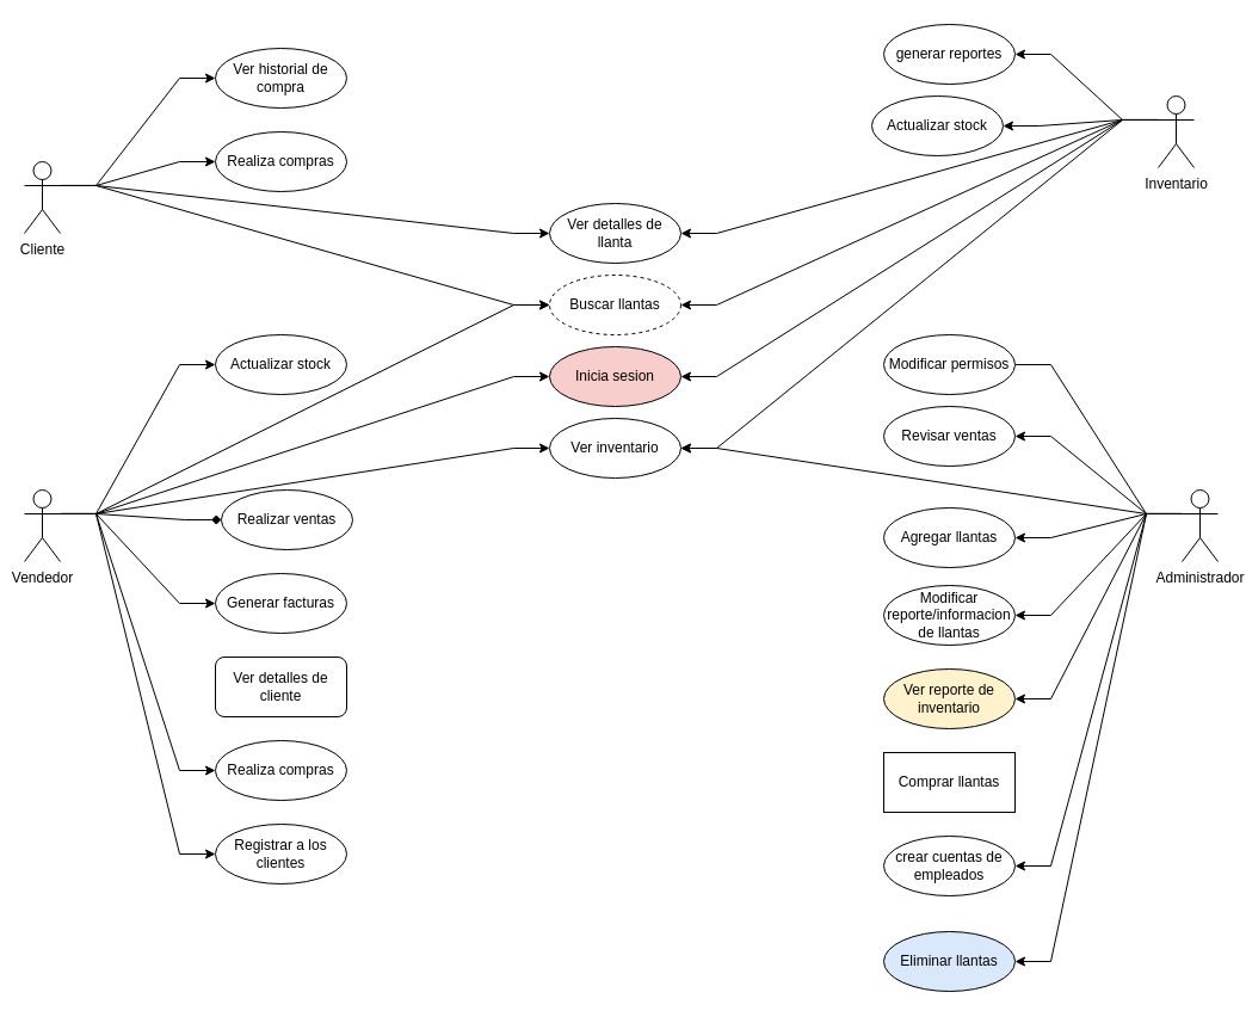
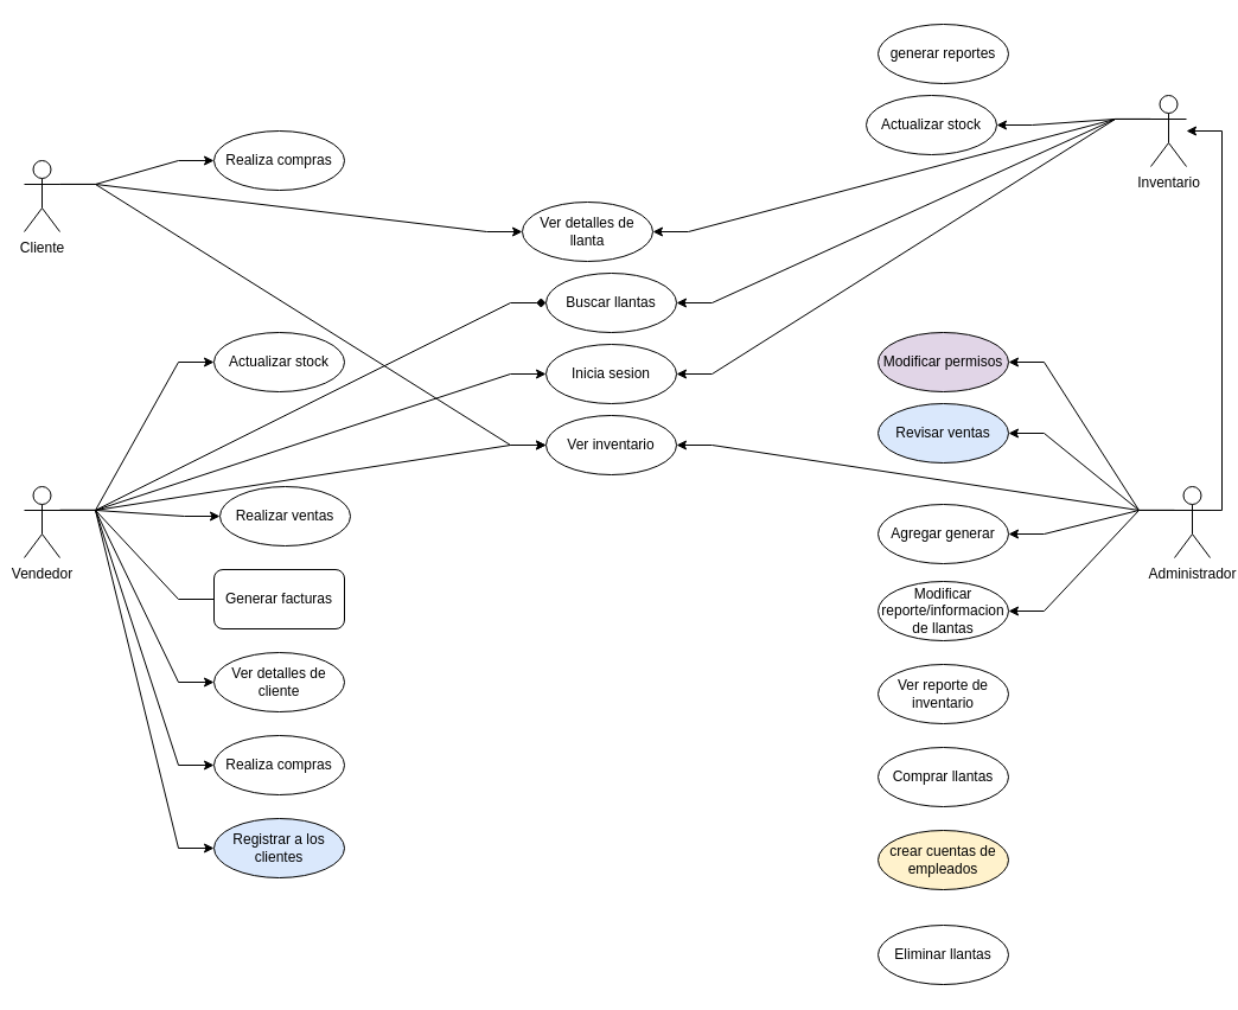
- <mxCell id="28" style="edgeStyle=entityRelationEdgeStyle;rounded=0;orthogonalLoop=1;jettySize=auto;html=1;exitX=0;exitY=0.333;exitDx=0;exitDy=0;exitPerimeter=0;entryX=1;entryY=0.5;entryDx=0;entryDy=0;" parent="1" source="32" target="35" edge="1"><mxGeometry relative="1" as="geometry" /></mxCell>
- <mxCell id="10" value="Ver historial de compra" style="ellipse;whiteSpace=wrap;html=1;" parent="1" vertex="1"><mxGeometry x="180" y="40" width="110" height="50" as="geometry" /></mxCell>
- <mxCell id="2" style="edgeStyle=entityRelationEdgeStyle;rounded=0;orthogonalLoop=1;jettySize=auto;html=1;exitX=1;exitY=0.333;exitDx=0;exitDy=0;exitPerimeter=0;entryX=0;entryY=0.5;entryDx=0;entryDy=0;" parent="1" source="6" target="10" edge="1"><mxGeometry relative="1" as="geometry" /></mxCell>
- <mxCell id="9" value="Ver detalles de llanta" style="ellipse;whiteSpace=wrap;html=1;" parent="1" vertex="1"><mxGeometry x="460" y="170" width="110" height="50" as="geometry" /></mxCell>
+ <mxCell id="9" value="Ver detalles de llanta" style="ellipse;whiteSpace=wrap;html=1;" parent="1" vertex="1"><mxGeometry x="440" y="170" width="110" height="50" as="geometry" /></mxCell>
- <mxCell id="5" style="edgeStyle=entityRelationEdgeStyle;rounded=0;orthogonalLoop=1;jettySize=auto;html=1;exitX=1;exitY=0.333;exitDx=0;exitDy=0;exitPerimeter=0;entryX=0;entryY=0.5;entryDx=0;entryDy=0;" parent="1" source="6" target="8" edge="1"><mxGeometry relative="1" as="geometry" /></mxCell>
+ <mxCell id="5" style="edgeStyle=entityRelationEdgeStyle;rounded=0;orthogonalLoop=1;jettySize=auto;html=1;exitX=1;exitY=0.333;exitDx=0;exitDy=0;exitPerimeter=0;" parent="1" source="6" target="34" edge="1"><mxGeometry relative="1" as="geometry" /></mxCell>
- <mxCell id="27" style="edgeStyle=entityRelationEdgeStyle;rounded=0;orthogonalLoop=1;jettySize=auto;html=1;exitX=0;exitY=0.333;exitDx=0;exitDy=0;exitPerimeter=0;" parent="1" source="32" target="34" edge="1"><mxGeometry relative="1" as="geometry" /></mxCell>
- <mxCell id="12" style="edgeStyle=entityRelationEdgeStyle;rounded=0;orthogonalLoop=1;jettySize=auto;html=1;exitX=1;exitY=0.333;exitDx=0;exitDy=0;exitPerimeter=0;entryX=0;entryY=0.5;entryDx=0;entryDy=0;" parent="1" source="20" target="8" edge="1"><mxGeometry relative="1" as="geometry" /></mxCell>
+ <mxCell id="12" style="edgeStyle=entityRelationEdgeStyle;rounded=0;orthogonalLoop=1;jettySize=auto;html=1;exitX=1;exitY=0.333;exitDx=0;exitDy=0;exitPerimeter=0;entryX=0;entryY=0.5;entryDx=0;entryDy=0;endArrow=diamond;" parent="1" source="20" target="8" edge="1"><mxGeometry relative="1" as="geometry" /></mxCell>
- <mxCell id="8" value="Buscar llantas" style="ellipse;whiteSpace=wrap;html=1;dashed=1;" parent="1" vertex="1"><mxGeometry x="460" y="230" width="110" height="50" as="geometry" /></mxCell>
+ <mxCell id="8" value="Buscar llantas" style="ellipse;whiteSpace=wrap;html=1;" parent="1" vertex="1"><mxGeometry x="460" y="230" width="110" height="50" as="geometry" /></mxCell>
- <mxCell id="46" value="Modificar permisos" style="ellipse;whiteSpace=wrap;html=1;" parent="1" vertex="1"><mxGeometry x="740" y="280" width="110" height="50" as="geometry" /></mxCell>
+ <mxCell id="46" value="Modificar permisos" style="ellipse;whiteSpace=wrap;html=1;fillColor=#e1d5e7;" parent="1" vertex="1"><mxGeometry x="740" y="280" width="110" height="50" as="geometry" /></mxCell>
- <mxCell id="38" style="edgeStyle=entityRelationEdgeStyle;rounded=0;orthogonalLoop=1;jettySize=auto;html=1;exitX=0;exitY=0.333;exitDx=0;exitDy=0;exitPerimeter=0;entryX=1;entryY=0.5;entryDx=0;entryDy=0;endArrow=none;" parent="1" source="44" target="46" edge="1"><mxGeometry relative="1" as="geometry" /></mxCell>
+ <mxCell id="38" style="edgeStyle=entityRelationEdgeStyle;rounded=0;orthogonalLoop=1;jettySize=auto;html=1;exitX=0;exitY=0.333;exitDx=0;exitDy=0;exitPerimeter=0;entryX=1;entryY=0.5;entryDx=0;entryDy=0;" parent="1" source="44" target="46" edge="1"><mxGeometry relative="1" as="geometry" /></mxCell>
- <mxCell id="21" value="Inicia sesion" style="ellipse;whiteSpace=wrap;html=1;fillColor=#f8cecc;" parent="1" vertex="1"><mxGeometry x="460" y="290" width="110" height="50" as="geometry" /></mxCell>
+ <mxCell id="21" value="Inicia sesion" style="ellipse;whiteSpace=wrap;html=1;" parent="1" vertex="1"><mxGeometry x="460" y="290" width="110" height="50" as="geometry" /></mxCell>
- <mxCell id="49" value="Revisar ventas" style="ellipse;whiteSpace=wrap;html=1;" parent="1" vertex="1"><mxGeometry x="740" y="340" width="110" height="50" as="geometry" /></mxCell>
+ <mxCell id="49" value="Revisar ventas" style="ellipse;whiteSpace=wrap;html=1;fillColor=#dae8fc;" parent="1" vertex="1"><mxGeometry x="740" y="340" width="110" height="50" as="geometry" /></mxCell>
- <mxCell id="11" style="edgeStyle=entityRelationEdgeStyle;rounded=0;orthogonalLoop=1;jettySize=auto;html=1;exitX=1;exitY=0.333;exitDx=0;exitDy=0;exitPerimeter=0;entryX=0;entryY=0.5;entryDx=0;entryDy=0;endArrow=diamond;" parent="1" source="20" target="22" edge="1"><mxGeometry relative="1" as="geometry" /></mxCell>
+ <mxCell id="11" style="edgeStyle=entityRelationEdgeStyle;rounded=0;orthogonalLoop=1;jettySize=auto;html=1;exitX=1;exitY=0.333;exitDx=0;exitDy=0;exitPerimeter=0;entryX=0;entryY=0.5;entryDx=0;entryDy=0;" parent="1" source="20" target="22" edge="1"><mxGeometry relative="1" as="geometry" /></mxCell>
- <mxCell id="50" value="Agregar llantas" style="ellipse;whiteSpace=wrap;html=1;" parent="1" vertex="1"><mxGeometry x="740" y="425" width="110" height="50" as="geometry" /></mxCell>
+ <mxCell id="50" value="Agregar generar" style="ellipse;whiteSpace=wrap;html=1;" parent="1" vertex="1"><mxGeometry x="740" y="425" width="110" height="50" as="geometry" /></mxCell>
- <mxCell id="14" style="edgeStyle=entityRelationEdgeStyle;rounded=0;orthogonalLoop=1;jettySize=auto;html=1;exitX=1;exitY=0.333;exitDx=0;exitDy=0;exitPerimeter=0;entryX=0;entryY=0.5;entryDx=0;entryDy=0;" parent="1" source="20" target="24" edge="1"><mxGeometry relative="1" as="geometry" /></mxCell>
+ <mxCell id="14" style="edgeStyle=entityRelationEdgeStyle;rounded=0;orthogonalLoop=1;jettySize=auto;html=1;exitX=1;exitY=0.333;exitDx=0;exitDy=0;exitPerimeter=0;entryX=0;entryY=0.5;entryDx=0;entryDy=0;endArrow=none;" parent="1" source="20" target="24" edge="1"><mxGeometry relative="1" as="geometry" /></mxCell>
- <mxCell id="24" value="Generar facturas" style="ellipse;whiteSpace=wrap;html=1;" parent="1" vertex="1"><mxGeometry x="180" y="480" width="110" height="50" as="geometry" /></mxCell>
+ <mxCell id="24" value="Generar facturas" style="whiteSpace=wrap;html=1;rounded=1;" parent="1" vertex="1"><mxGeometry x="180" y="480" width="110" height="50" as="geometry" /></mxCell>
+ <mxCell id="15" style="edgeStyle=entityRelationEdgeStyle;rounded=0;orthogonalLoop=1;jettySize=auto;html=1;exitX=1;exitY=0.333;exitDx=0;exitDy=0;exitPerimeter=0;entryX=0;entryY=0.5;entryDx=0;entryDy=0;" parent="1" source="20" target="25" edge="1"><mxGeometry relative="1" as="geometry" /></mxCell>
- <mxCell id="40" style="edgeStyle=entityRelationEdgeStyle;rounded=0;orthogonalLoop=1;jettySize=auto;html=1;exitX=0;exitY=0.333;exitDx=0;exitDy=0;exitPerimeter=0;entryX=1;entryY=0.5;entryDx=0;entryDy=0;" parent="1" source="44" target="48" edge="1"><mxGeometry relative="1" as="geometry" /></mxCell>
+ <mxCell id="40" style="edgeStyle=entityRelationEdgeStyle;rounded=0;orthogonalLoop=1;jettySize=auto;html=1;exitX=0;exitY=0.333;exitDx=0;exitDy=0;exitPerimeter=0;" parent="1" source="44" target="32" edge="1"><mxGeometry relative="1" as="geometry" /></mxCell>
- <mxCell id="25" value="Ver detalles de cliente" style="whiteSpace=wrap;html=1;rounded=1;" parent="1" vertex="1"><mxGeometry x="180" y="550" width="110" height="50" as="geometry" /></mxCell>
+ <mxCell id="25" value="Ver detalles de cliente" style="ellipse;whiteSpace=wrap;html=1;" parent="1" vertex="1"><mxGeometry x="180" y="550" width="110" height="50" as="geometry" /></mxCell>
- <mxCell id="48" value="Ver reporte de inventario" style="ellipse;whiteSpace=wrap;html=1;fillColor=#fff2cc;" parent="1" vertex="1"><mxGeometry x="740" y="560" width="110" height="50" as="geometry" /></mxCell>
+ <mxCell id="48" value="Ver reporte de inventario" style="ellipse;whiteSpace=wrap;html=1;" parent="1" vertex="1"><mxGeometry x="740" y="560" width="110" height="50" as="geometry" /></mxCell>
- <mxCell id="37" style="edgeStyle=entityRelationEdgeStyle;rounded=0;orthogonalLoop=1;jettySize=auto;html=1;exitX=0;exitY=0.333;exitDx=0;exitDy=0;exitPerimeter=0;" parent="1" source="44" target="45" edge="1"><mxGeometry relative="1" as="geometry" /></mxCell>
- <mxCell id="43" style="edgeStyle=entityRelationEdgeStyle;rounded=0;orthogonalLoop=1;jettySize=auto;html=1;exitX=0;exitY=0.333;exitDx=0;exitDy=0;exitPerimeter=0;entryX=1;entryY=0.5;entryDx=0;entryDy=0;" edge="1" parent="1" source="44" target="52"><mxGeometry relative="1" as="geometry" /></mxCell>
- <mxCell id="53" value="Comprar llantas" style="whiteSpace=wrap;html=1;rounded=0;" parent="1" vertex="1"><mxGeometry x="740" y="630" width="110" height="50" as="geometry" /></mxCell>
+ <mxCell id="53" value="Comprar llantas" style="ellipse;whiteSpace=wrap;html=1;" parent="1" vertex="1"><mxGeometry x="740" y="630" width="110" height="50" as="geometry" /></mxCell>
- <mxCell id="54" value="Registrar a los clientes" style="ellipse;whiteSpace=wrap;html=1;" parent="1" vertex="1"><mxGeometry x="180" y="690" width="110" height="50" as="geometry" /></mxCell>
+ <mxCell id="54" value="Registrar a los clientes" style="ellipse;whiteSpace=wrap;html=1;fillColor=#dae8fc;" parent="1" vertex="1"><mxGeometry x="180" y="690" width="110" height="50" as="geometry" /></mxCell>
- <mxCell id="45" value="crear cuentas de empleados" style="ellipse;whiteSpace=wrap;html=1;" parent="1" vertex="1"><mxGeometry x="740" y="700" width="110" height="50" as="geometry" /></mxCell>
+ <mxCell id="45" value="crear cuentas de empleados" style="ellipse;whiteSpace=wrap;html=1;fillColor=#fff2cc;" parent="1" vertex="1"><mxGeometry x="740" y="700" width="110" height="50" as="geometry" /></mxCell>
- <mxCell id="52" value="Eliminar llantas" style="ellipse;whiteSpace=wrap;html=1;fillColor=#dae8fc;" parent="1" vertex="1"><mxGeometry x="740" y="780" width="110" height="50" as="geometry" /></mxCell>
+ <mxCell id="52" value="Eliminar llantas" style="ellipse;whiteSpace=wrap;html=1;" parent="1" vertex="1"><mxGeometry x="740" y="780" width="110" height="50" as="geometry" /></mxCell>
